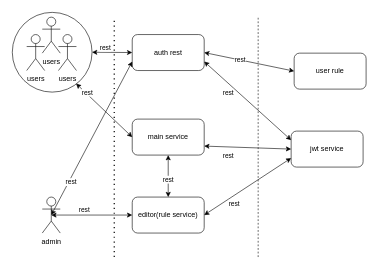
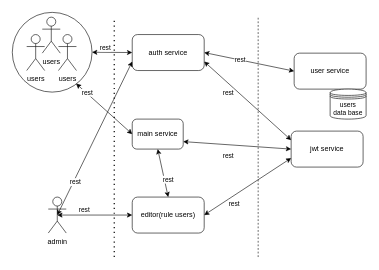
- <mxCell id="8" value="auth rest" style="rounded=1;whiteSpace=wrap;html=1;" vertex="1" parent="1"><mxGeometry x="220" y="57" width="120" height="60" as="geometry" /></mxCell>
+ <mxCell id="8" value="auth service" style="rounded=1;whiteSpace=wrap;html=1;" vertex="1" parent="1"><mxGeometry x="220" y="57" width="120" height="60" as="geometry" /></mxCell>
- <mxCell id="11" value="user rule" style="rounded=1;whiteSpace=wrap;html=1;" vertex="1" parent="1"><mxGeometry x="490" y="88" width="120" height="60" as="geometry" /></mxCell>
+ <mxCell id="11" value="user service" style="rounded=1;whiteSpace=wrap;html=1;" vertex="1" parent="1"><mxGeometry x="490" y="88" width="120" height="60" as="geometry" /></mxCell>
+ <mxCell id="12" value="&lt;font style=&quot;font-size: 11px;&quot;&gt;users&lt;/font&gt;&lt;div style=&quot;font-size: 11px;&quot;&gt;&lt;font style=&quot;font-size: 11px;&quot;&gt;data base&lt;/font&gt;&lt;/div&gt;" style="shape=datastore;whiteSpace=wrap;html=1;" vertex="1" parent="1"><mxGeometry x="550" y="148" width="60" height="50" as="geometry" /></mxCell>
- <mxCell id="9" value="main service" style="rounded=1;whiteSpace=wrap;html=1;" vertex="1" parent="1"><mxGeometry x="220" y="198" width="120" height="60" as="geometry" /></mxCell>
+ <mxCell id="9" value="main service" style="rounded=1;whiteSpace=wrap;html=1;" vertex="1" parent="1"><mxGeometry x="220" y="198" width="85" height="50" as="geometry" /></mxCell>
- <mxCell id="4" value="admin" style="shape=umlActor;verticalLabelPosition=bottom;verticalAlign=top;html=1;outlineConnect=0;" vertex="1" parent="1"><mxGeometry x="70" y="328" width="30" height="60" as="geometry" /></mxCell>
+ <mxCell id="4" value="admin" style="shape=umlActor;verticalLabelPosition=bottom;verticalAlign=top;html=1;outlineConnect=0;" vertex="1" parent="1"><mxGeometry x="80" y="328" width="30" height="60" as="geometry" /></mxCell>
- <mxCell id="10" value="editor(rule service)" style="rounded=1;whiteSpace=wrap;html=1;" vertex="1" parent="1"><mxGeometry x="220" y="328" width="120" height="60" as="geometry" /></mxCell>
+ <mxCell id="10" value="editor(rule users)" style="rounded=1;whiteSpace=wrap;html=1;" vertex="1" parent="1"><mxGeometry x="220" y="328" width="120" height="60" as="geometry" /></mxCell>
